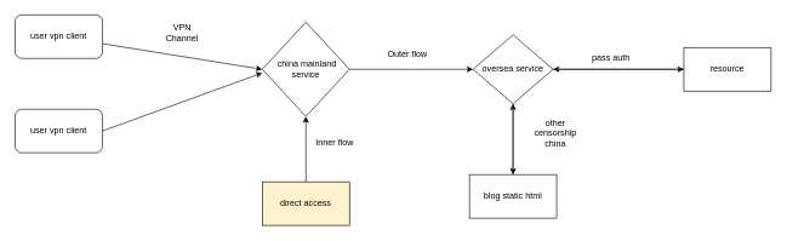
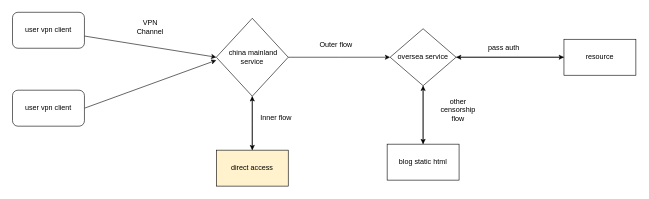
+ <mxCell id="6" value="" style="edgeStyle=orthogonalEdgeStyle;rounded=0;orthogonalLoop=1;jettySize=auto;html=1;" edge="1" parent="1" source="8" target="10"><mxGeometry relative="1" as="geometry" /></mxCell>
- <mxCell id="21" value="other censorship china" style="text;html=1;align=center;verticalAlign=middle;whiteSpace=wrap;rounded=0;" vertex="1" parent="1"><mxGeometry x="727" y="165" width="73" height="35" as="geometry" /></mxCell>
+ <mxCell id="21" value="other censorship flow" style="text;html=1;align=center;verticalAlign=middle;whiteSpace=wrap;rounded=0;" vertex="1" parent="1"><mxGeometry x="727" y="165" width="73" height="35" as="geometry" /></mxCell>
